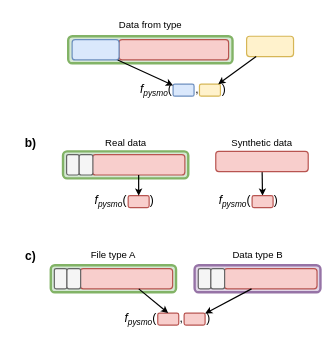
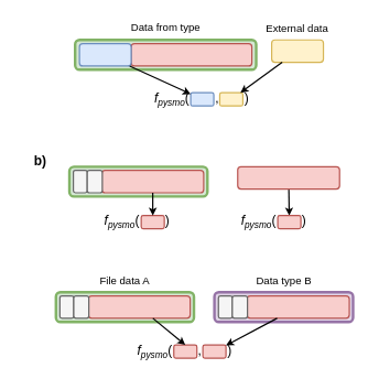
+ <mxCell id="5" value="External data" style="text;html=1;strokeColor=none;fillColor=none;align=center;verticalAlign=middle;whiteSpace=wrap;rounded=0;labelBorderColor=none;fontSize=16;" parent="3" vertex="1"><mxGeometry x="281.833" y="7" width="110" height="30" as="geometry" /></mxCell>
- <mxCell id="31" value="&lt;font style=&quot;font-size: 20px;&quot;&gt;b)&lt;/font&gt;" style="text;html=1;strokeColor=none;fillColor=none;align=center;verticalAlign=middle;whiteSpace=wrap;rounded=0;labelBorderColor=none;fontSize=16;fontStyle=1" parent="16" vertex="1"><mxGeometry y="1" width="60" height="30" as="geometry" /></mxCell>
+ <mxCell id="31" value="&lt;font style=&quot;font-size: 20px;&quot;&gt;b)&lt;/font&gt;" style="text;html=1;strokeColor=none;fillColor=none;align=center;verticalAlign=middle;whiteSpace=wrap;rounded=0;labelBorderColor=none;fontSize=16;fontStyle=1" parent="16" vertex="1"><mxGeometry x="10" y="6" width="60" height="30" as="geometry" /></mxCell>
- <mxCell id="18" value="Real data" style="text;html=1;strokeColor=none;fillColor=none;align=center;verticalAlign=middle;whiteSpace=wrap;rounded=0;labelBorderColor=none;fontSize=16;container=0;" parent="17" vertex="1"><mxGeometry x="49.5" width="110" height="30" as="geometry" /></mxCell>
- <mxCell id="23" value="Synthetic data" style="text;html=1;strokeColor=none;fillColor=none;align=center;verticalAlign=middle;whiteSpace=wrap;rounded=0;labelBorderColor=none;fontSize=16;container=0;" parent="17" vertex="1"><mxGeometry x="277.001" width="110" height="30" as="geometry" /></mxCell>
- <mxCell id="34" value="File type A" style="text;html=1;strokeColor=none;fillColor=none;align=center;verticalAlign=middle;whiteSpace=wrap;rounded=0;labelBorderColor=none;fontSize=16;container=0;" parent="33" vertex="1"><mxGeometry x="49.5" width="110" height="30" as="geometry" /></mxCell>
+ <mxCell id="34" value="File data A" style="text;html=1;strokeColor=none;fillColor=none;align=center;verticalAlign=middle;whiteSpace=wrap;rounded=0;labelBorderColor=none;fontSize=16;container=0;" parent="33" vertex="1"><mxGeometry x="49.5" width="110" height="30" as="geometry" /></mxCell>
- <mxCell id="49" value="&lt;font style=&quot;font-size: 20px;&quot;&gt;c)&lt;/font&gt;" style="text;html=1;strokeColor=none;fillColor=none;align=center;verticalAlign=middle;whiteSpace=wrap;rounded=0;labelBorderColor=none;fontSize=16;fontStyle=1" parent="32" vertex="1"><mxGeometry y="1" width="60" height="30" as="geometry" /></mxCell>
